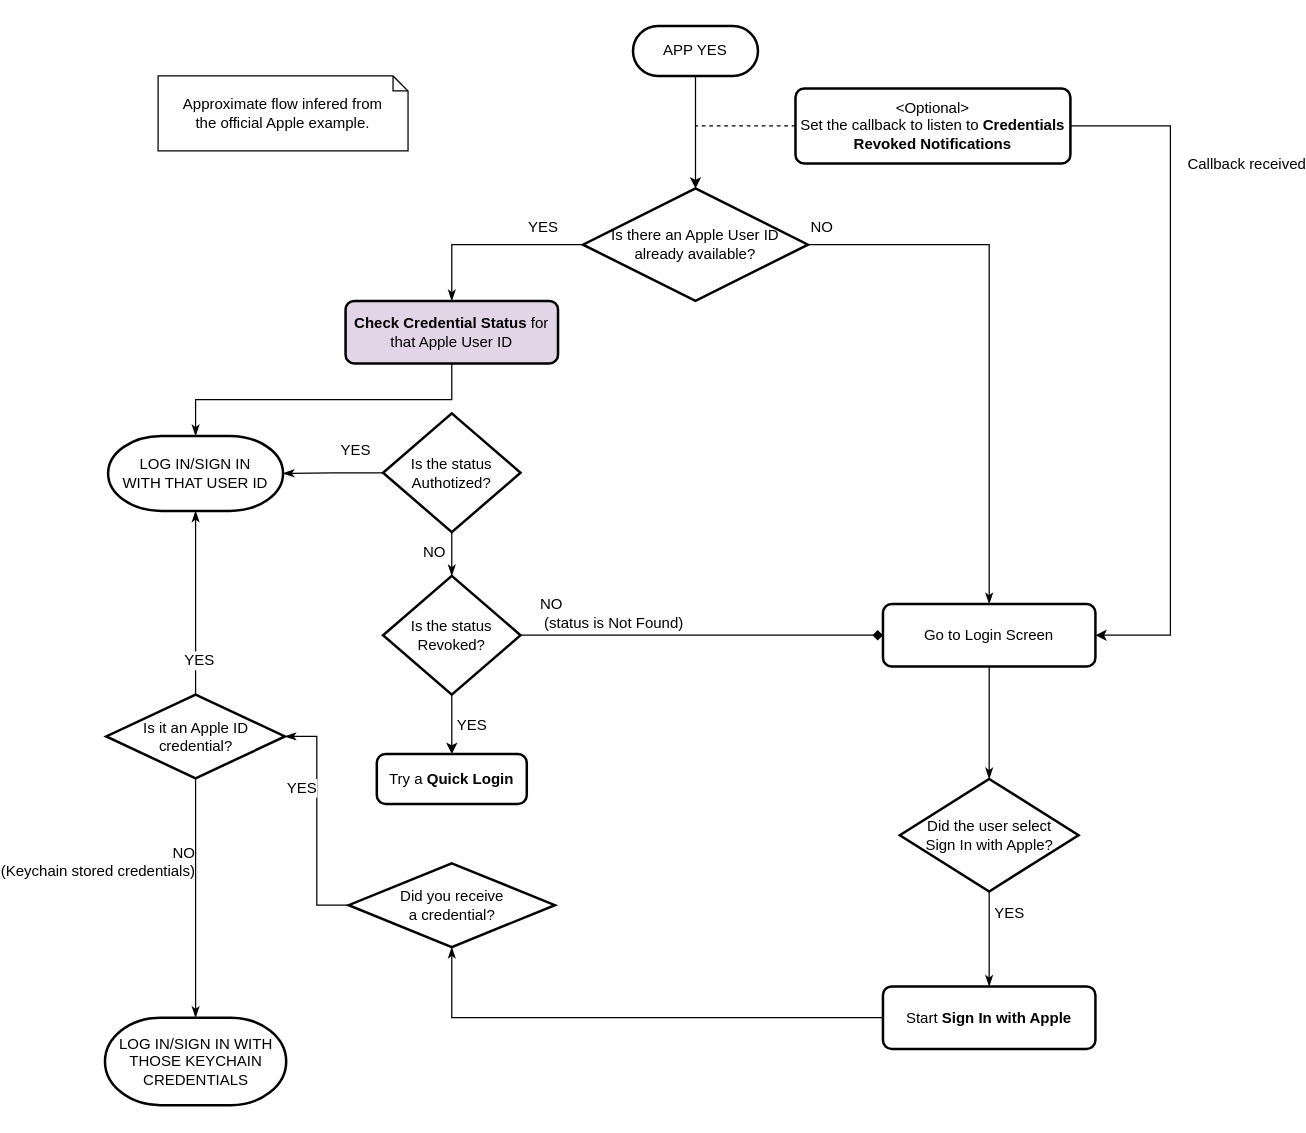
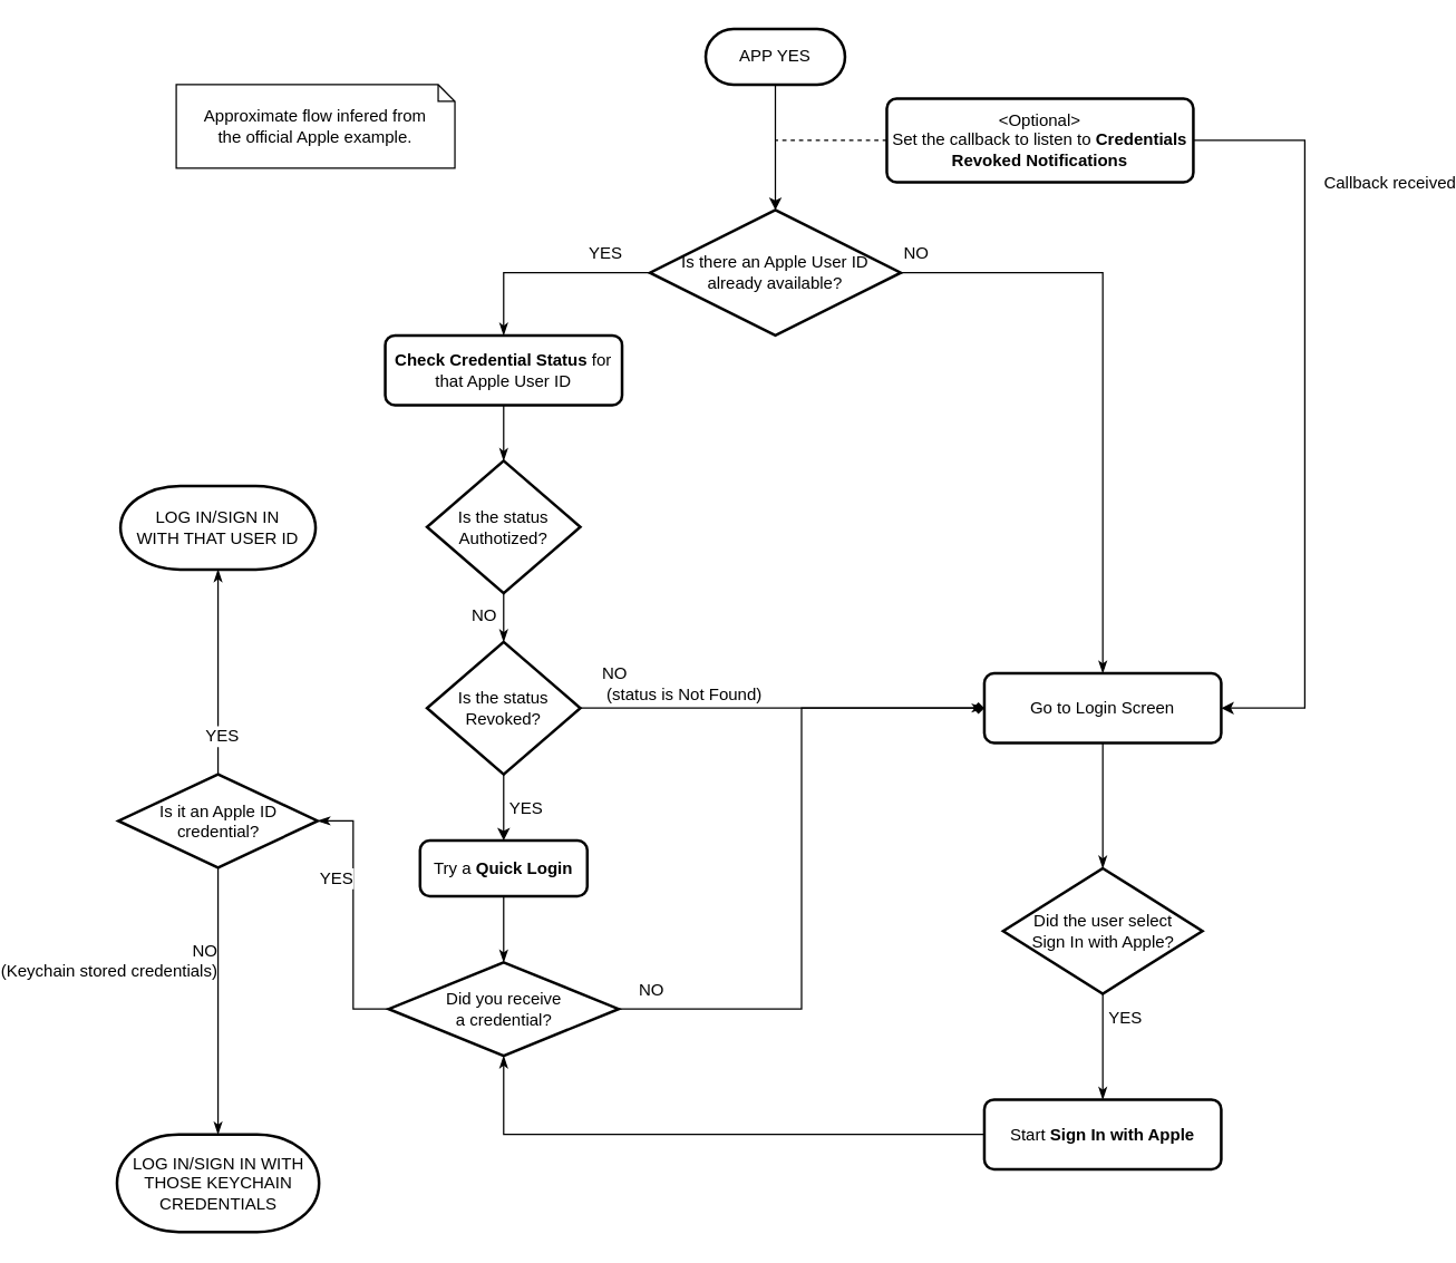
- <mxCell id="14" value="&lt;b&gt;Check Credential Status&lt;/b&gt; for that Apple User ID" style="rounded=1;whiteSpace=wrap;html=1;absoluteArcSize=1;arcSize=14;strokeWidth=2;fillColor=#e1d5e7;" parent="1" vertex="1"><mxGeometry x="213" y="240" width="170" height="50" as="geometry" /></mxCell>
+ <mxCell id="14" value="&lt;b&gt;Check Credential Status&lt;/b&gt; for that Apple User ID" style="rounded=1;whiteSpace=wrap;html=1;absoluteArcSize=1;arcSize=14;strokeWidth=2;" parent="1" vertex="1"><mxGeometry x="213" y="240" width="170" height="50" as="geometry" /></mxCell>
- <mxCell id="13" style="edgeStyle=orthogonalEdgeStyle;rounded=0;orthogonalLoop=1;jettySize=auto;html=1;exitX=0.5;exitY=1;exitDx=0;exitDy=0;endArrow=classicThin;endFill=1;" parent="1" source="14" target="20" edge="1"><mxGeometry relative="1" as="geometry" /></mxCell>
+ <mxCell id="13" style="edgeStyle=orthogonalEdgeStyle;rounded=0;orthogonalLoop=1;jettySize=auto;html=1;exitX=0.5;exitY=1;exitDx=0;exitDy=0;entryX=0.5;entryY=0;entryDx=0;entryDy=0;entryPerimeter=0;endArrow=classicThin;endFill=1;" parent="1" source="14" target="19" edge="1"><mxGeometry relative="1" as="geometry" /></mxCell>
- <mxCell id="15" style="edgeStyle=orthogonalEdgeStyle;rounded=0;orthogonalLoop=1;jettySize=auto;html=1;exitX=0;exitY=0.5;exitDx=0;exitDy=0;exitPerimeter=0;endArrow=classicThin;endFill=1;" parent="1" source="19" target="20" edge="1"><mxGeometry relative="1" as="geometry"><mxPoint x="93" y="378" as="targetPoint" /></mxGeometry></mxCell>
- <mxCell id="16" value="YES" style="text;html=1;resizable=0;points=[];align=center;verticalAlign=middle;labelBackgroundColor=#ffffff;" parent="15" vertex="1" connectable="0"><mxGeometry x="-0.4" y="2" relative="1" as="geometry"><mxPoint x="1" y="-20" as="offset" /></mxGeometry></mxCell>
+ <mxCell id="21" style="edgeStyle=orthogonalEdgeStyle;rounded=0;orthogonalLoop=1;jettySize=auto;html=1;entryX=0.5;entryY=0;entryDx=0;entryDy=0;entryPerimeter=0;endArrow=classicThin;endFill=1;" parent="1" source="22" target="27" edge="1"><mxGeometry relative="1" as="geometry" /></mxCell>
+ <mxCell id="25" style="edgeStyle=orthogonalEdgeStyle;rounded=0;orthogonalLoop=1;jettySize=auto;html=1;entryX=0;entryY=0.5;entryDx=0;entryDy=0;endArrow=classicThin;endFill=1;" parent="1" source="27" target="35" edge="1"><mxGeometry relative="1" as="geometry" /></mxCell>
+ <mxCell id="26" value="NO" style="text;html=1;resizable=0;points=[];align=center;verticalAlign=middle;labelBackgroundColor=#ffffff;" parent="25" vertex="1" connectable="0"><mxGeometry x="-0.827" relative="1" as="geometry"><mxPoint x="-18.5" y="-14" as="offset" /></mxGeometry></mxCell>
